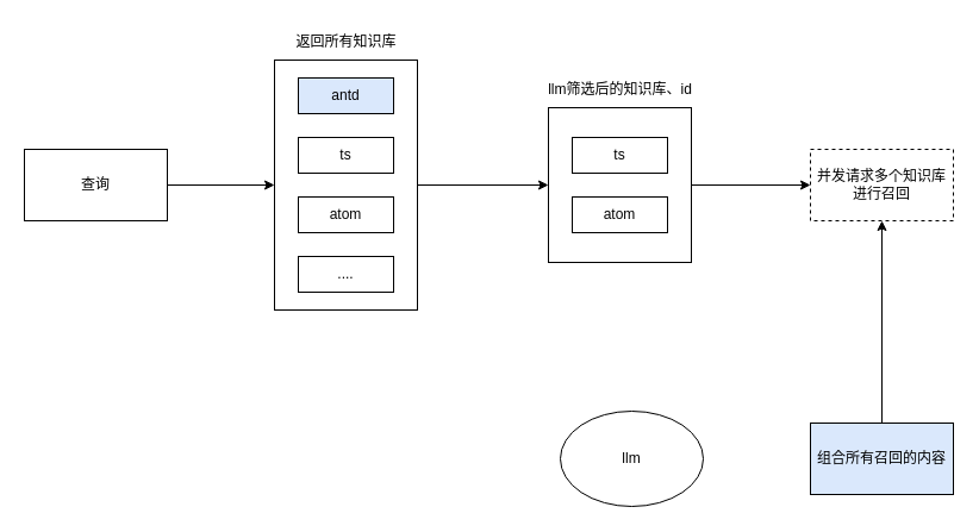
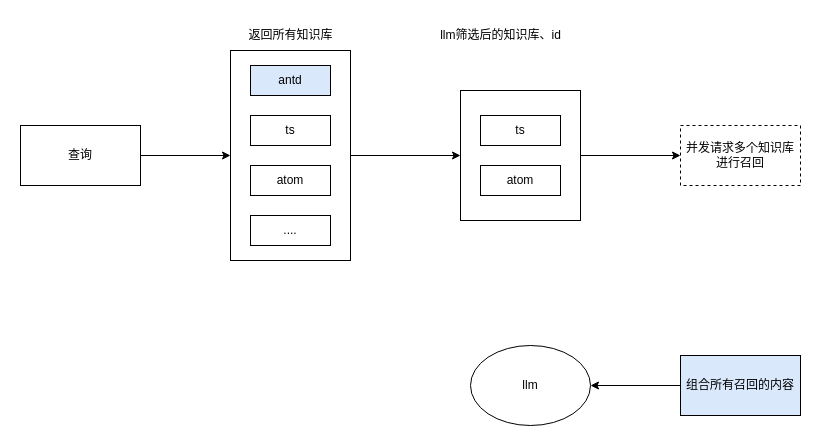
- <mxCell id="15" value="llm筛选后的知识库、id" style="text;html=1;align=center;verticalAlign=middle;resizable=0;points=[];autosize=1;strokeColor=none;fillColor=none;" vertex="1" parent="1"><mxGeometry x="450" y="60" width="140" height="30" as="geometry" /></mxCell>
+ <mxCell id="15" value="llm筛选后的知识库、id" style="text;html=1;align=center;verticalAlign=middle;resizable=0;points=[];autosize=1;strokeColor=none;fillColor=none;" vertex="1" parent="1"><mxGeometry x="430" y="20" width="140" height="30" as="geometry" /></mxCell>
- <mxCell id="17" value="" style="edgeStyle=none;html=1;" edge="1" parent="1" source="18" target="16"><mxGeometry relative="1" as="geometry" /></mxCell>
+ <mxCell id="17" value="" style="edgeStyle=none;html=1;" edge="1" parent="1" source="18" target="19"><mxGeometry relative="1" as="geometry" /></mxCell>
